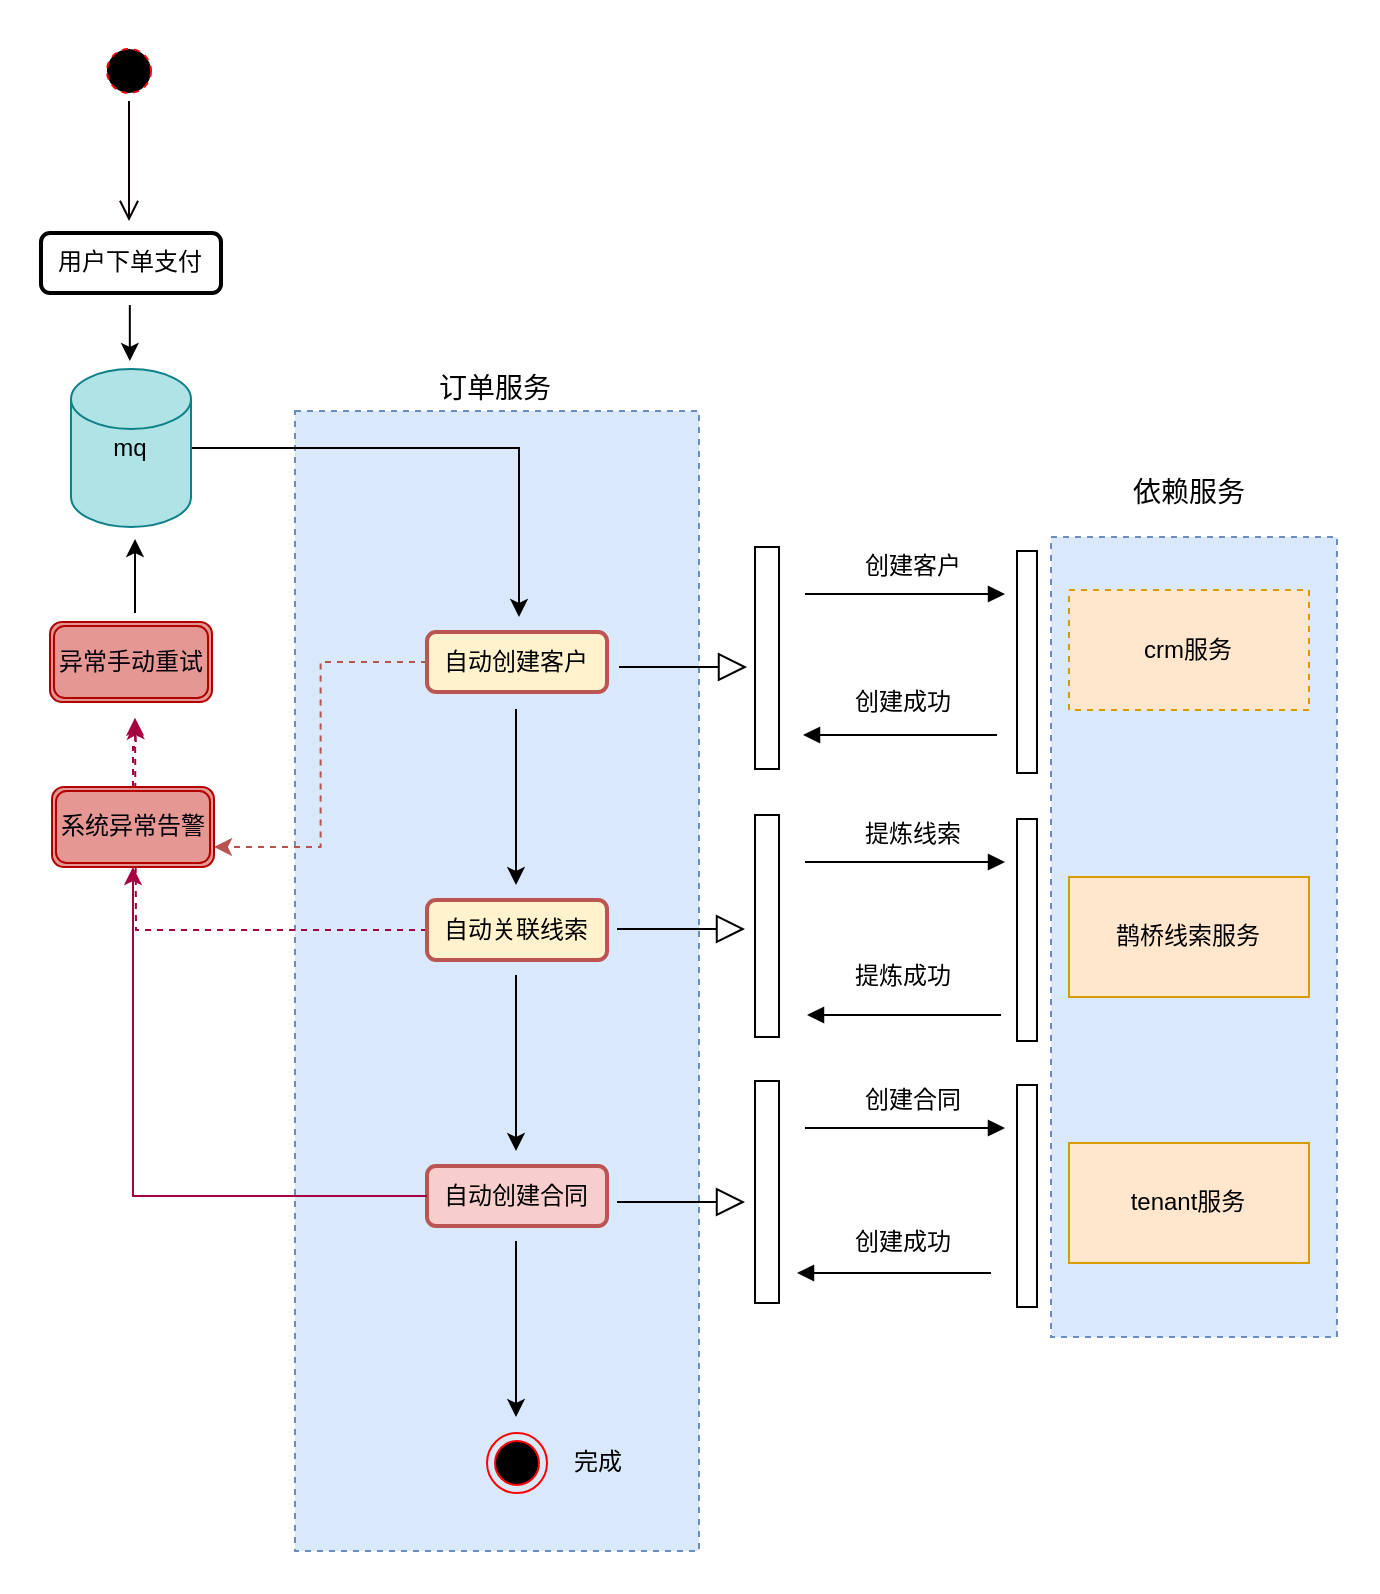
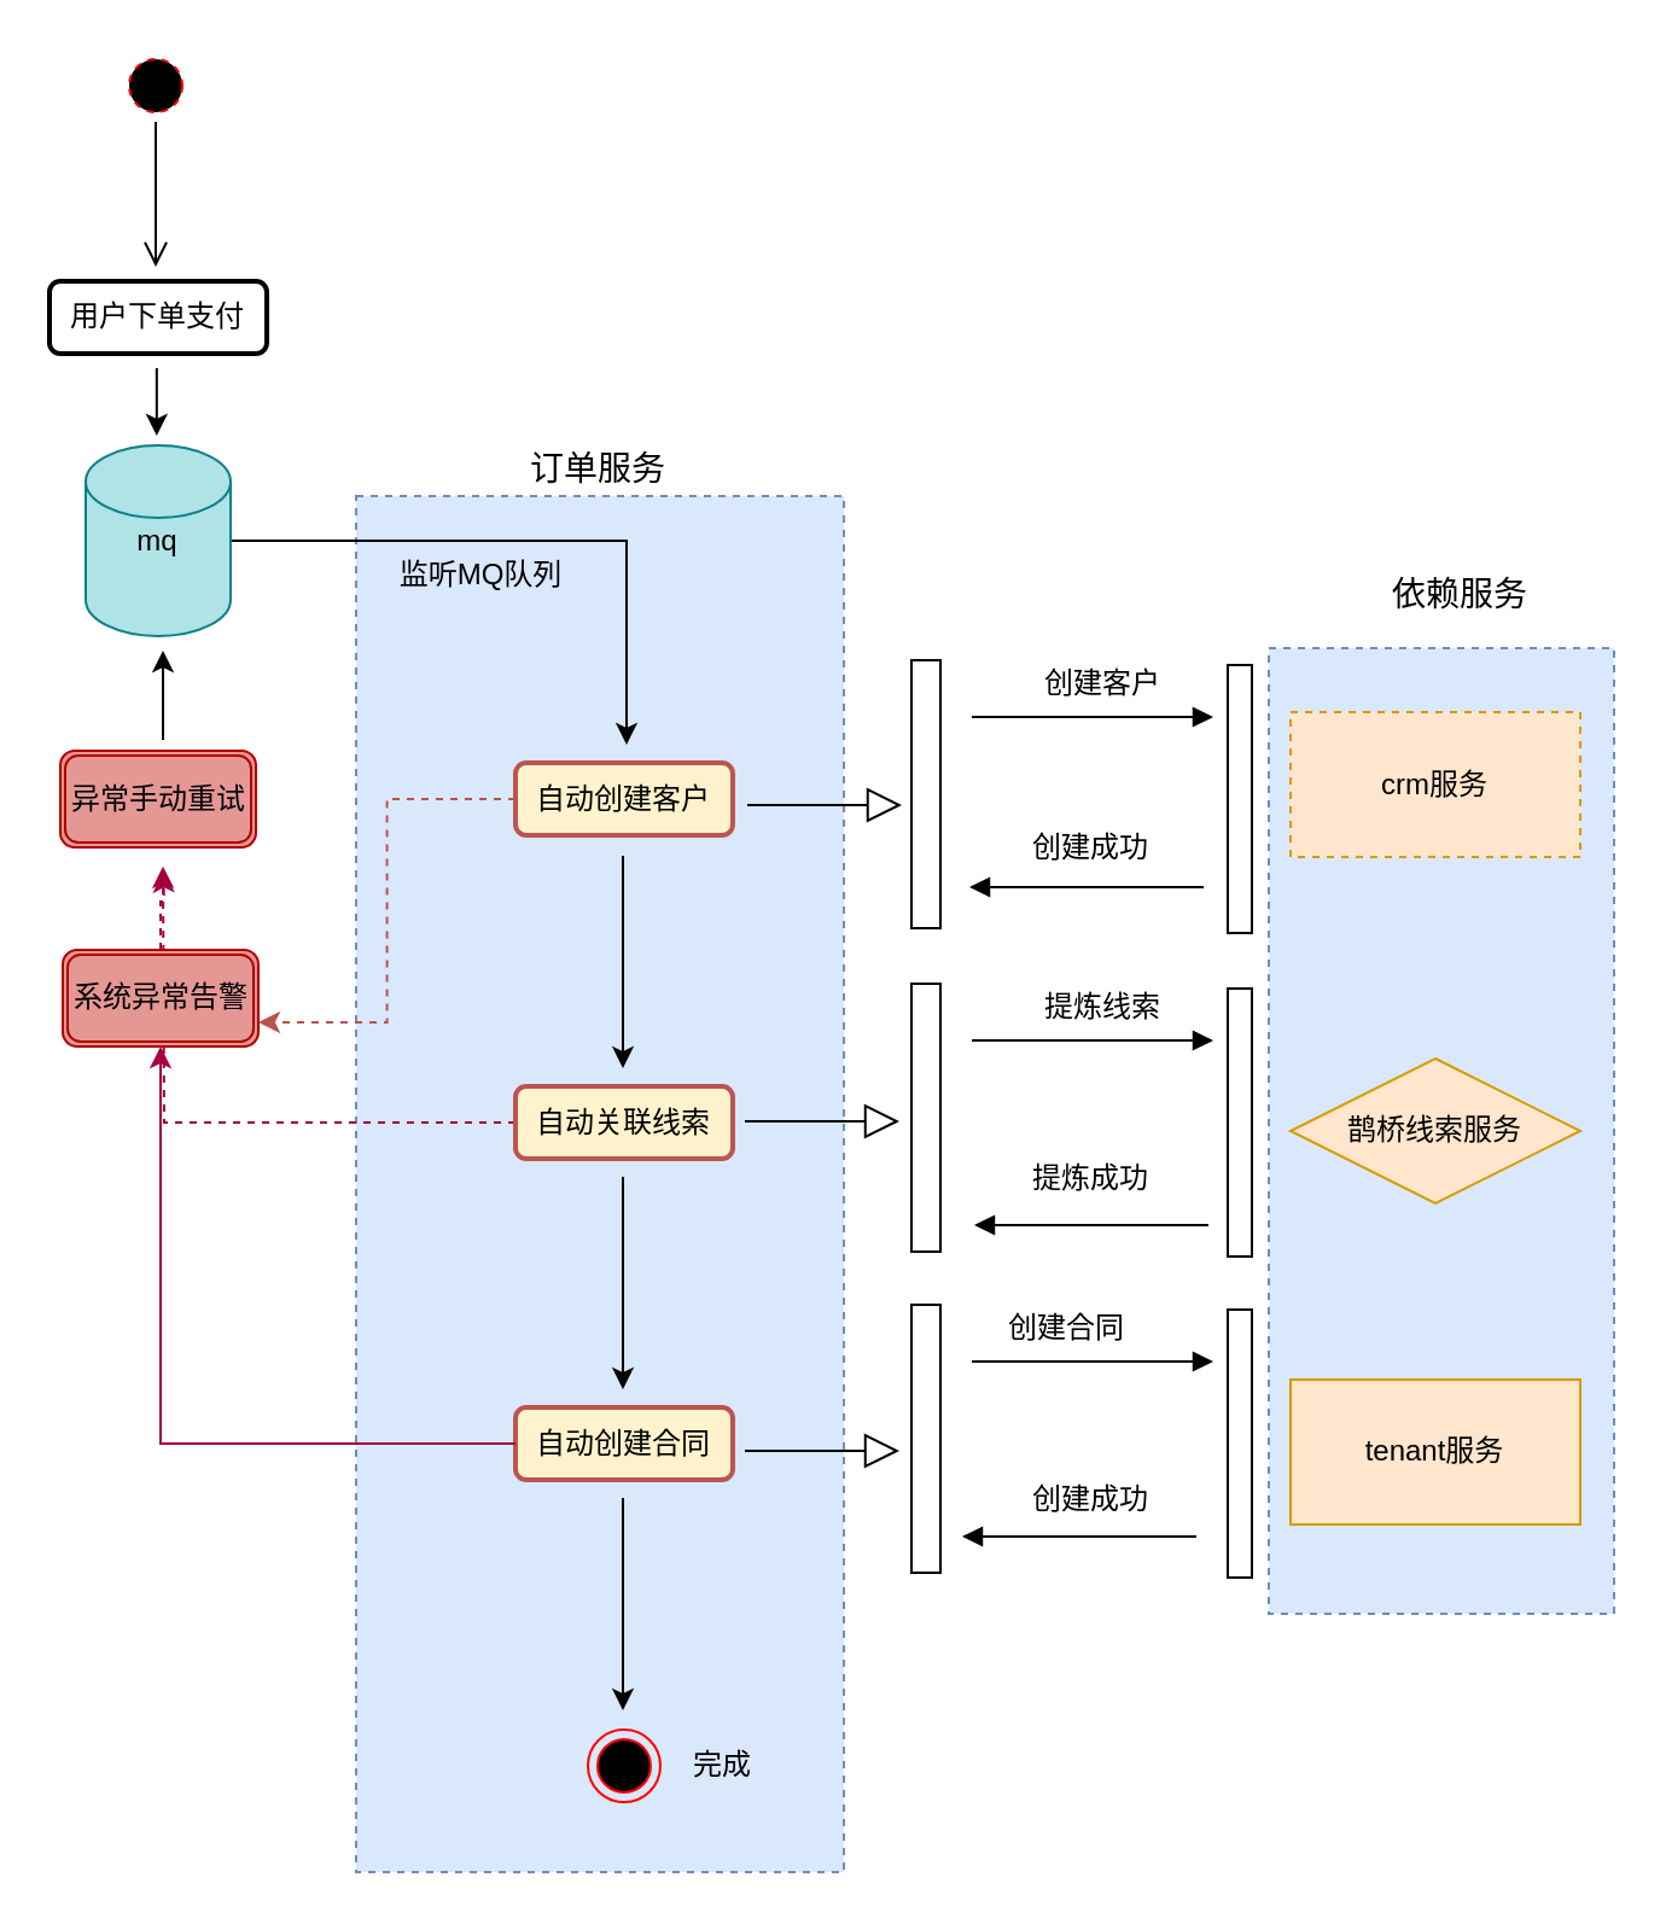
+ <mxCell id="10" value="监听MQ队列" style="text;html=1;strokeColor=none;fillColor=none;align=center;verticalAlign=middle;whiteSpace=wrap;rounded=0;shadow=0;glass=0;dashed=1;sketch=0;" parent="1" vertex="1"><mxGeometry x="149" y="228" width="100" height="20" as="geometry" /></mxCell>
- <mxCell id="19" value="&lt;font style=&quot;font-size: 14px&quot;&gt;依赖服务&lt;/font&gt;" style="text;html=1;align=center;verticalAlign=middle;resizable=0;points=[];autosize=1;" parent="1" vertex="1"><mxGeometry x="561" y="236" width="66" height="19" as="geometry" /></mxCell>
+ <mxCell id="19" value="&lt;font style=&quot;font-size: 14px&quot;&gt;依赖服务&lt;/font&gt;" style="text;html=1;align=center;verticalAlign=middle;resizable=0;points=[];autosize=1;" parent="1" vertex="1"><mxGeometry x="571" y="236" width="66" height="19" as="geometry" /></mxCell>
- <mxCell id="26" value="鹊桥线索服务" style="rounded=0;whiteSpace=wrap;html=1;shadow=0;glass=0;sketch=0;fillColor=#ffe6cc;strokeColor=#d79b00;" parent="1" vertex="1"><mxGeometry x="534" y="438" width="120" height="60" as="geometry" /></mxCell>
+ <mxCell id="26" value="鹊桥线索服务" style="rhombus;whiteSpace=wrap;html=1;shadow=0;glass=0;sketch=0;fillColor=#ffe6cc;strokeColor=#d79b00;" parent="1" vertex="1"><mxGeometry x="534" y="438" width="120" height="60" as="geometry" /></mxCell>
- <mxCell id="34" value="创建合同" style="text;html=1;strokeColor=none;fillColor=none;align=center;verticalAlign=middle;whiteSpace=wrap;rounded=0;shadow=0;glass=0;sketch=0;" parent="1" vertex="1"><mxGeometry x="431" y="540" width="51" height="20" as="geometry" /></mxCell>
+ <mxCell id="34" value="创建合同" style="text;html=1;strokeColor=none;fillColor=none;align=center;verticalAlign=middle;whiteSpace=wrap;rounded=0;shadow=0;glass=0;sketch=0;" parent="1" vertex="1"><mxGeometry x="416" y="540" width="51" height="20" as="geometry" /></mxCell>
- <mxCell id="30" value="自动创建合同" style="rounded=1;whiteSpace=wrap;html=1;fillColor=#f8cecc;strokeWidth=2;strokeColor=#BA5551;" parent="1" vertex="1"><mxGeometry x="213" y="582.5" width="90" height="30" as="geometry" /></mxCell>
+ <mxCell id="30" value="自动创建合同" style="rounded=1;whiteSpace=wrap;html=1;fillColor=#fff2cc;strokeWidth=2;strokeColor=#BA5551;" parent="1" vertex="1"><mxGeometry x="213" y="582.5" width="90" height="30" as="geometry" /></mxCell>
